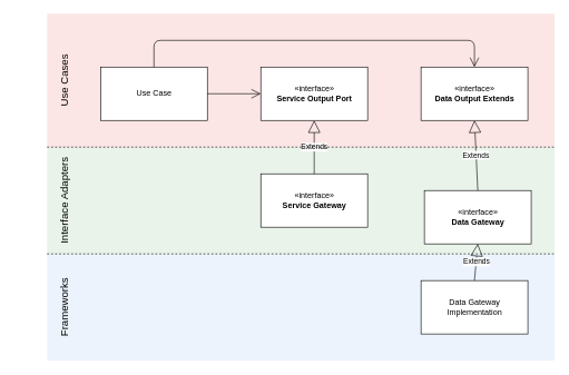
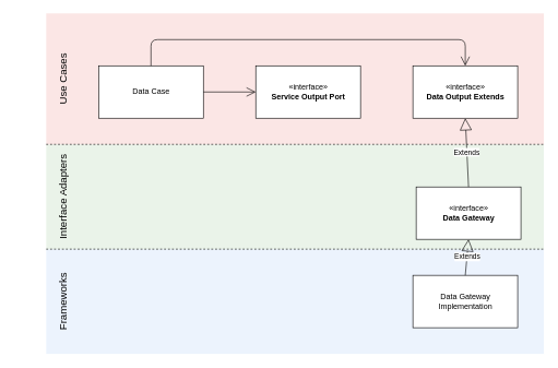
- <mxCell id="5" value="Use Case" style="html=1;" vertex="1" parent="1"><mxGeometry x="150" y="100" width="160" height="80" as="geometry" /></mxCell>
+ <mxCell id="5" value="Data Case" style="html=1;" vertex="1" parent="1"><mxGeometry x="150" y="100" width="160" height="80" as="geometry" /></mxCell>
- <mxCell id="13" value="Extends" style="endArrow=block;endSize=16;endFill=0;html=1;entryX=0.5;entryY=1;entryDx=0;entryDy=0;exitX=0.5;exitY=0;exitDx=0;exitDy=0;" edge="1" parent="1" source="8" target="6"><mxGeometry width="160" relative="1" as="geometry"><mxPoint x="250" y="240" as="sourcePoint" /><mxPoint x="410" y="240" as="targetPoint" /></mxGeometry></mxCell>
- <mxCell id="8" value="«interface»&lt;br&gt;&lt;b&gt;Service Gateway&lt;/b&gt;" style="html=1;" vertex="1" parent="1"><mxGeometry x="390" y="260" width="160" height="80" as="geometry" /></mxCell>
